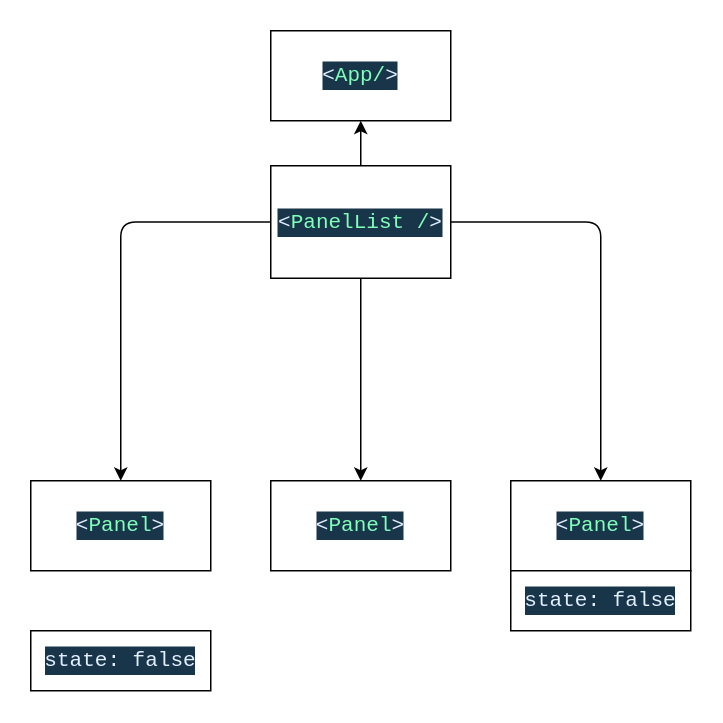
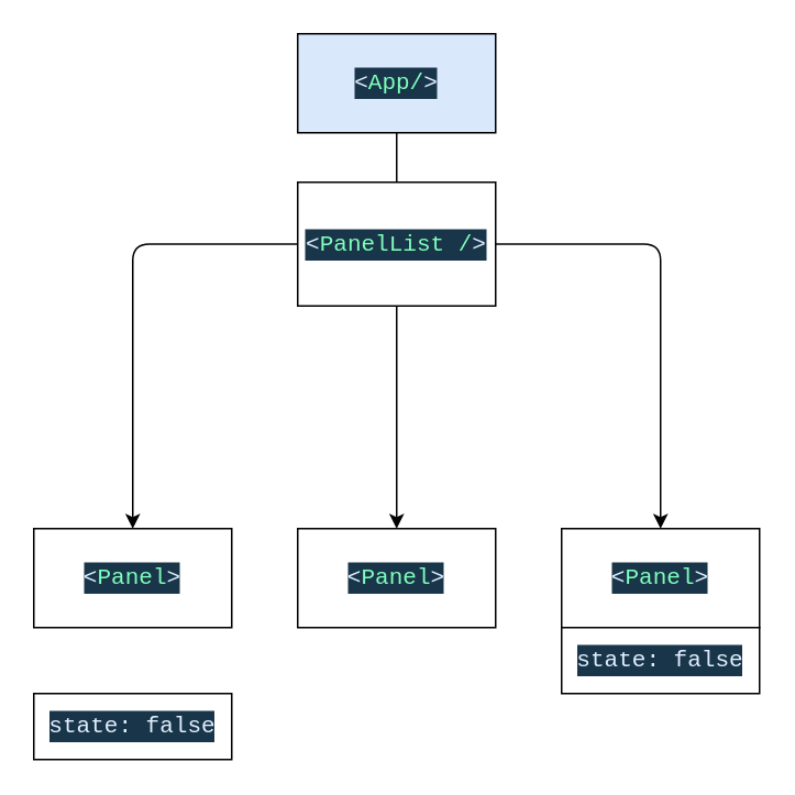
- <mxCell id="12" value="&lt;div style=&quot;color: rgb(255, 255, 255); background-color: rgb(25, 53, 73); font-family: &amp;quot;Cascadia code PL&amp;quot;, Menlo, Monaco, &amp;quot;Courier New&amp;quot;, monospace, Consolas, &amp;quot;Courier New&amp;quot;, monospace; font-size: 14px; line-height: 19px;&quot;&gt;&lt;span style=&quot;color: #e1efff;&quot;&gt;&amp;lt;&lt;/span&gt;&lt;span style=&quot;color: #80ffbb;&quot;&gt;App/&lt;/span&gt;&lt;span style=&quot;color: #e1efff;&quot;&gt;&amp;gt;&lt;/span&gt;&lt;/div&gt;" style="rounded=0;whiteSpace=wrap;html=1;" vertex="1" parent="1"><mxGeometry x="180" y="20" width="120" height="60" as="geometry" /></mxCell>
+ <mxCell id="12" value="&lt;div style=&quot;color: rgb(255, 255, 255); background-color: rgb(25, 53, 73); font-family: &amp;quot;Cascadia code PL&amp;quot;, Menlo, Monaco, &amp;quot;Courier New&amp;quot;, monospace, Consolas, &amp;quot;Courier New&amp;quot;, monospace; font-size: 14px; line-height: 19px;&quot;&gt;&lt;span style=&quot;color: #e1efff;&quot;&gt;&amp;lt;&lt;/span&gt;&lt;span style=&quot;color: #80ffbb;&quot;&gt;App/&lt;/span&gt;&lt;span style=&quot;color: #e1efff;&quot;&gt;&amp;gt;&lt;/span&gt;&lt;/div&gt;" style="rounded=0;whiteSpace=wrap;html=1;fillColor=#dae8fc;" vertex="1" parent="1"><mxGeometry x="180" y="20" width="120" height="60" as="geometry" /></mxCell>
- <mxCell id="5" value="" style="edgeStyle=orthogonalEdgeStyle;html=1;" edge="1" parent="1" source="6" target="12"><mxGeometry relative="1" as="geometry" /></mxCell>
+ <mxCell id="5" value="" style="edgeStyle=orthogonalEdgeStyle;html=1;endArrow=none;" edge="1" parent="1" source="6" target="12"><mxGeometry relative="1" as="geometry" /></mxCell>
